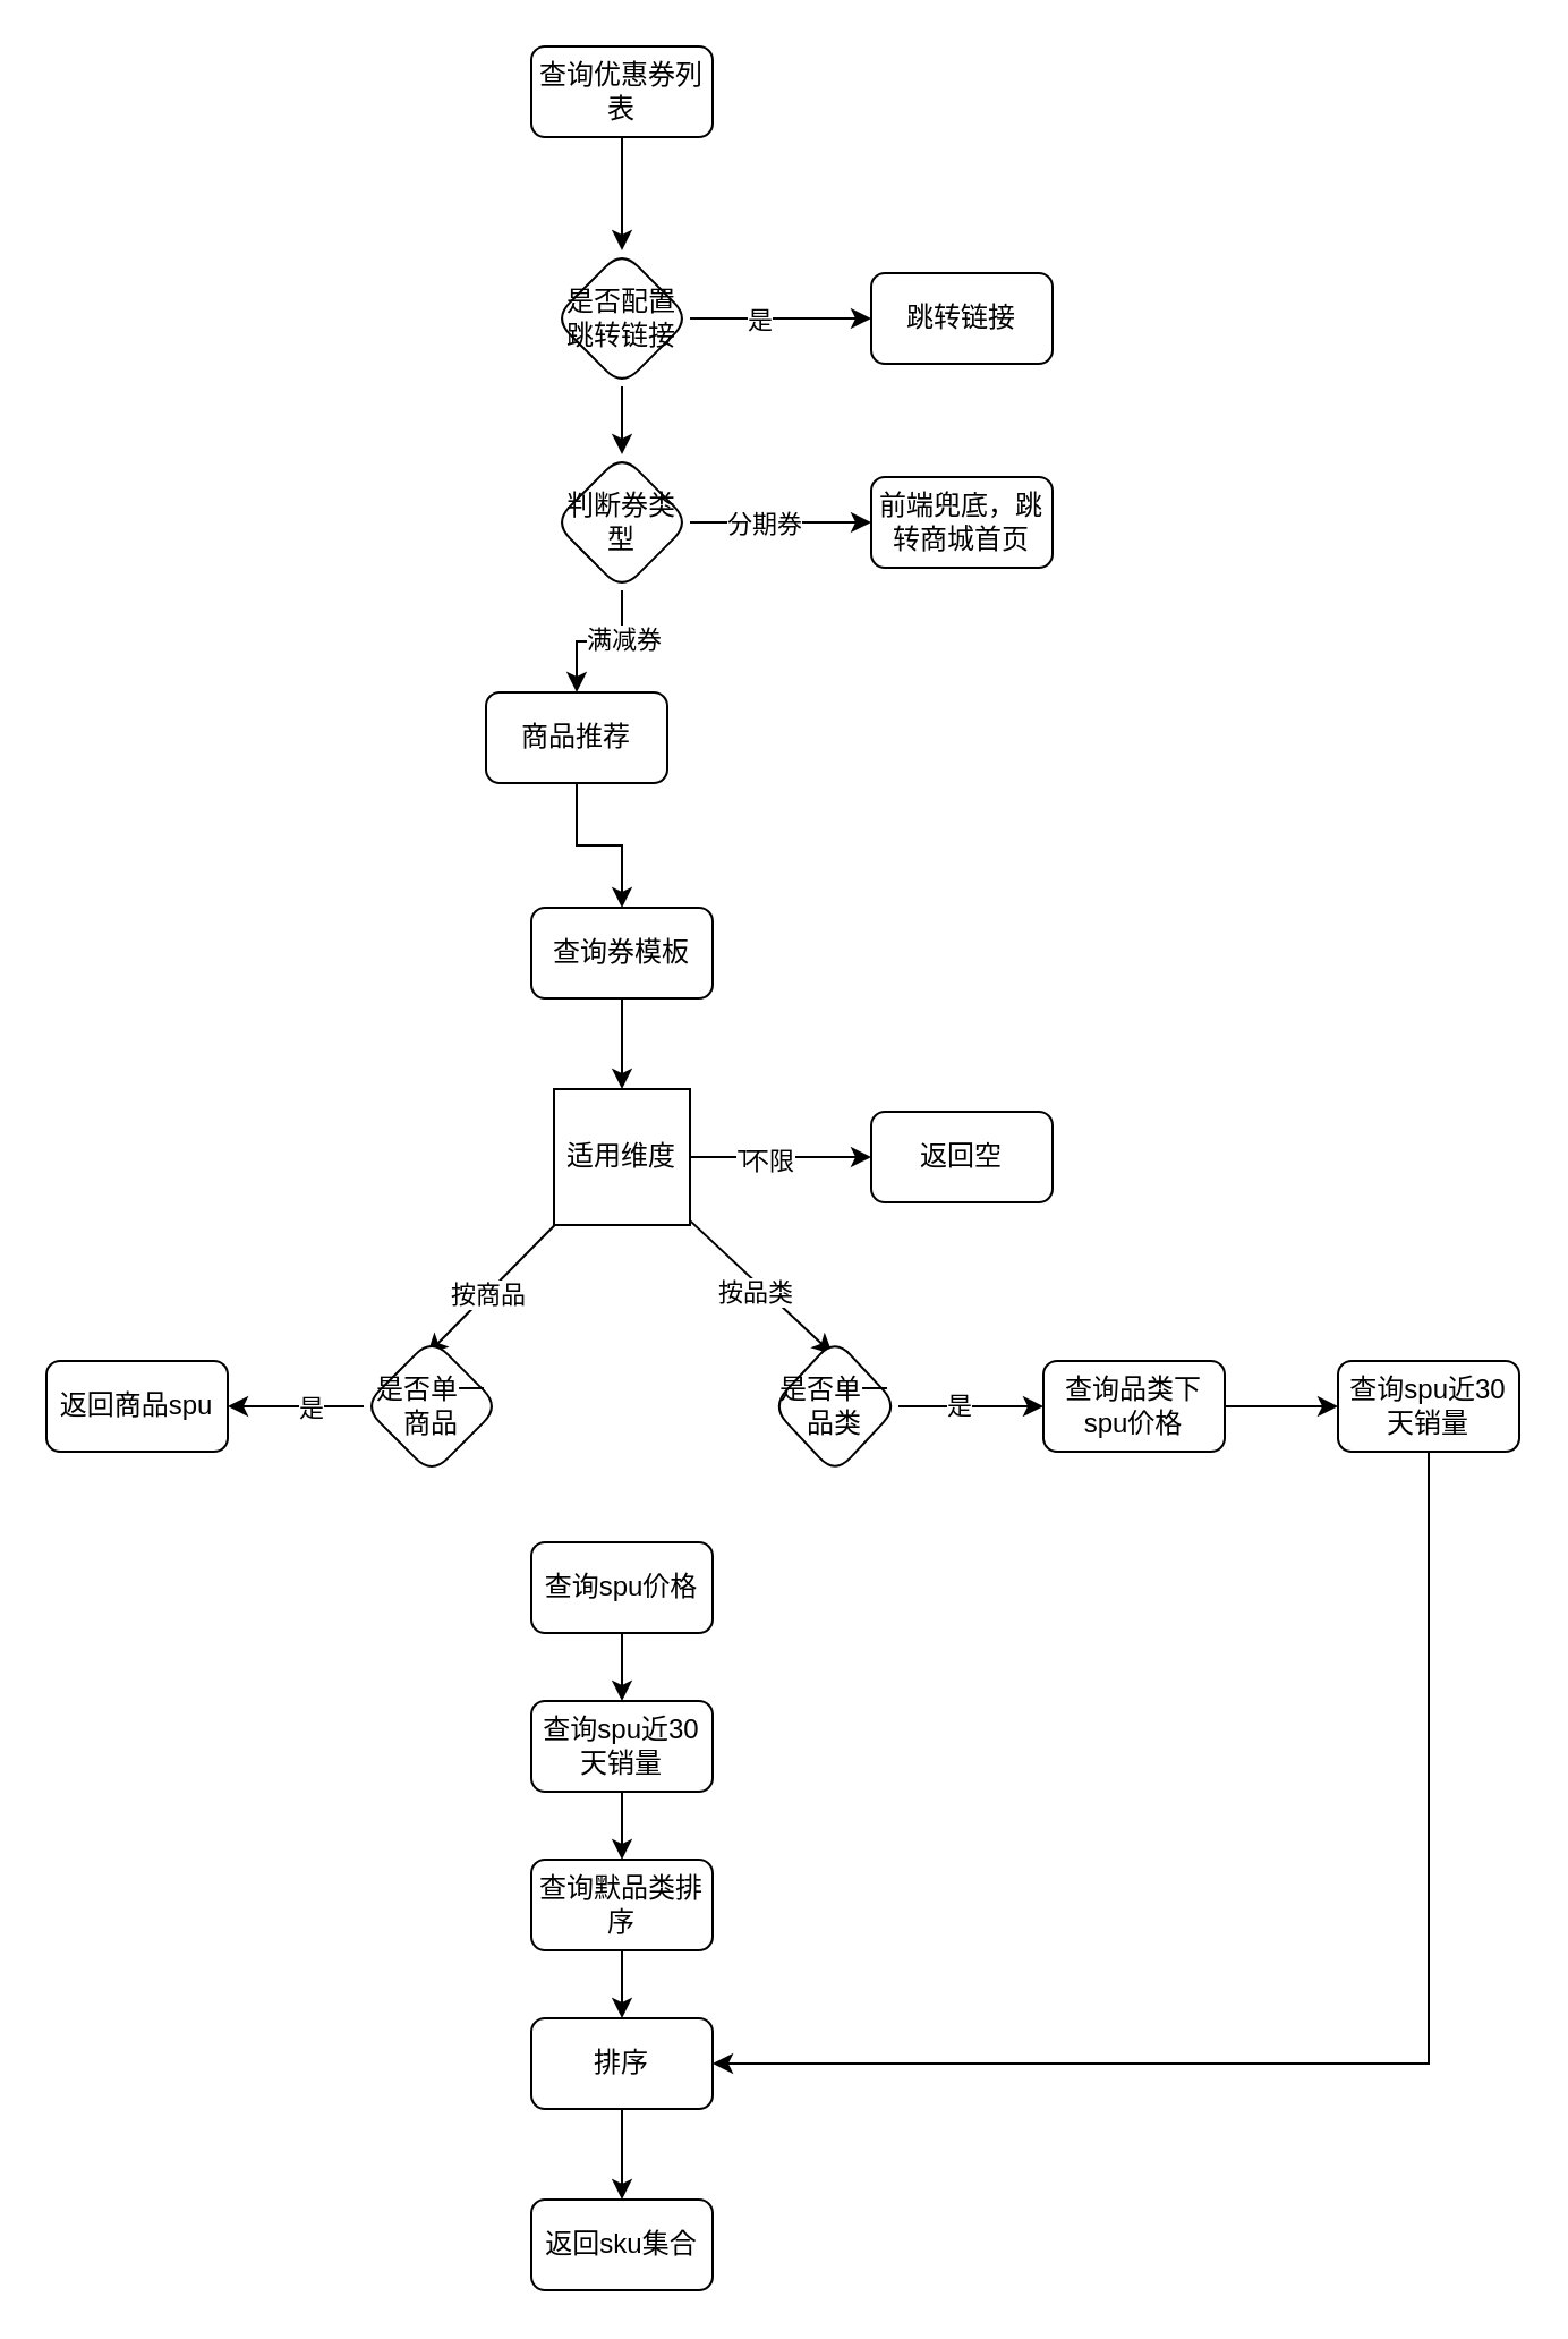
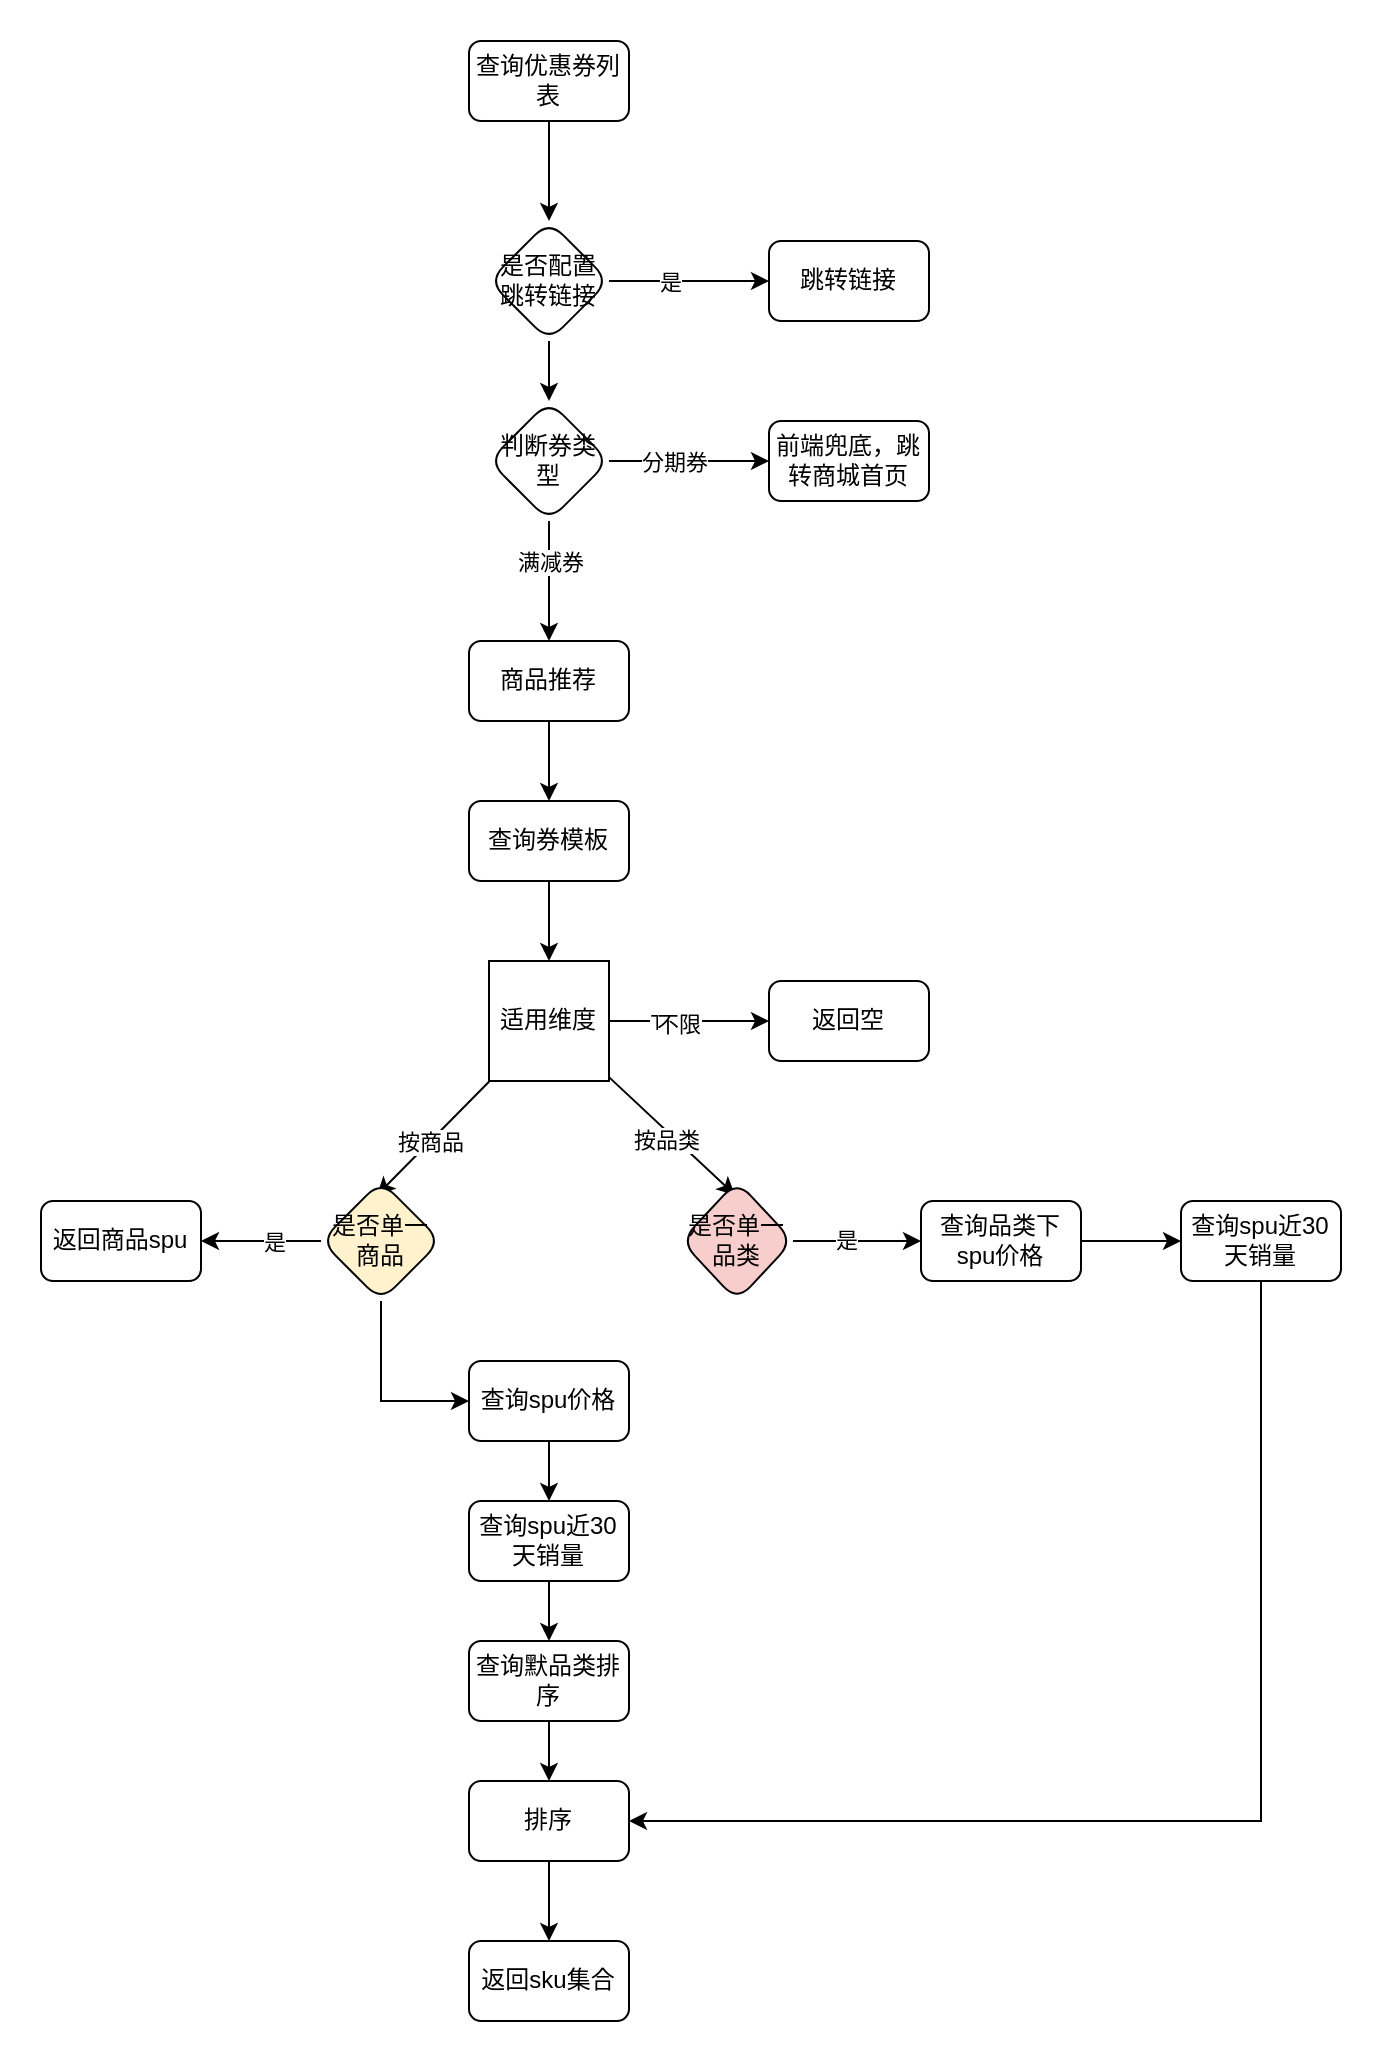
- <mxCell id="3" value="商品推荐" style="rounded=1;whiteSpace=wrap;html=1;" vertex="1" parent="1"><mxGeometry x="214" y="305" width="80" height="40" as="geometry" /></mxCell>
+ <mxCell id="3" value="商品推荐" style="rounded=1;whiteSpace=wrap;html=1;" vertex="1" parent="1"><mxGeometry x="234" y="320" width="80" height="40" as="geometry" /></mxCell>
- <mxCell id="31" value="是否单一商品" style="rhombus;whiteSpace=wrap;html=1;rounded=1;" vertex="1" parent="1"><mxGeometry x="160" y="590" width="60" height="60" as="geometry" /></mxCell>
+ <mxCell id="31" value="是否单一商品" style="rhombus;whiteSpace=wrap;html=1;rounded=1;fillColor=#fff2cc;" vertex="1" parent="1"><mxGeometry x="160" y="590" width="60" height="60" as="geometry" /></mxCell>
- <mxCell id="34" value="是否单一品类" style="rhombus;whiteSpace=wrap;html=1;rounded=1;" vertex="1" parent="1"><mxGeometry x="340" y="590" width="56" height="60" as="geometry" /></mxCell>
+ <mxCell id="34" value="是否单一品类" style="rhombus;whiteSpace=wrap;html=1;rounded=1;fillColor=#f8cecc;" vertex="1" parent="1"><mxGeometry x="340" y="590" width="56" height="60" as="geometry" /></mxCell>
+ <mxCell id="30" style="edgeStyle=orthogonalEdgeStyle;rounded=0;orthogonalLoop=1;jettySize=auto;html=1;entryX=0;entryY=0.5;entryDx=0;entryDy=0;exitX=0.5;exitY=1;exitDx=0;exitDy=0;" edge="1" parent="1" source="31" target="37"><mxGeometry relative="1" as="geometry" /></mxCell>
